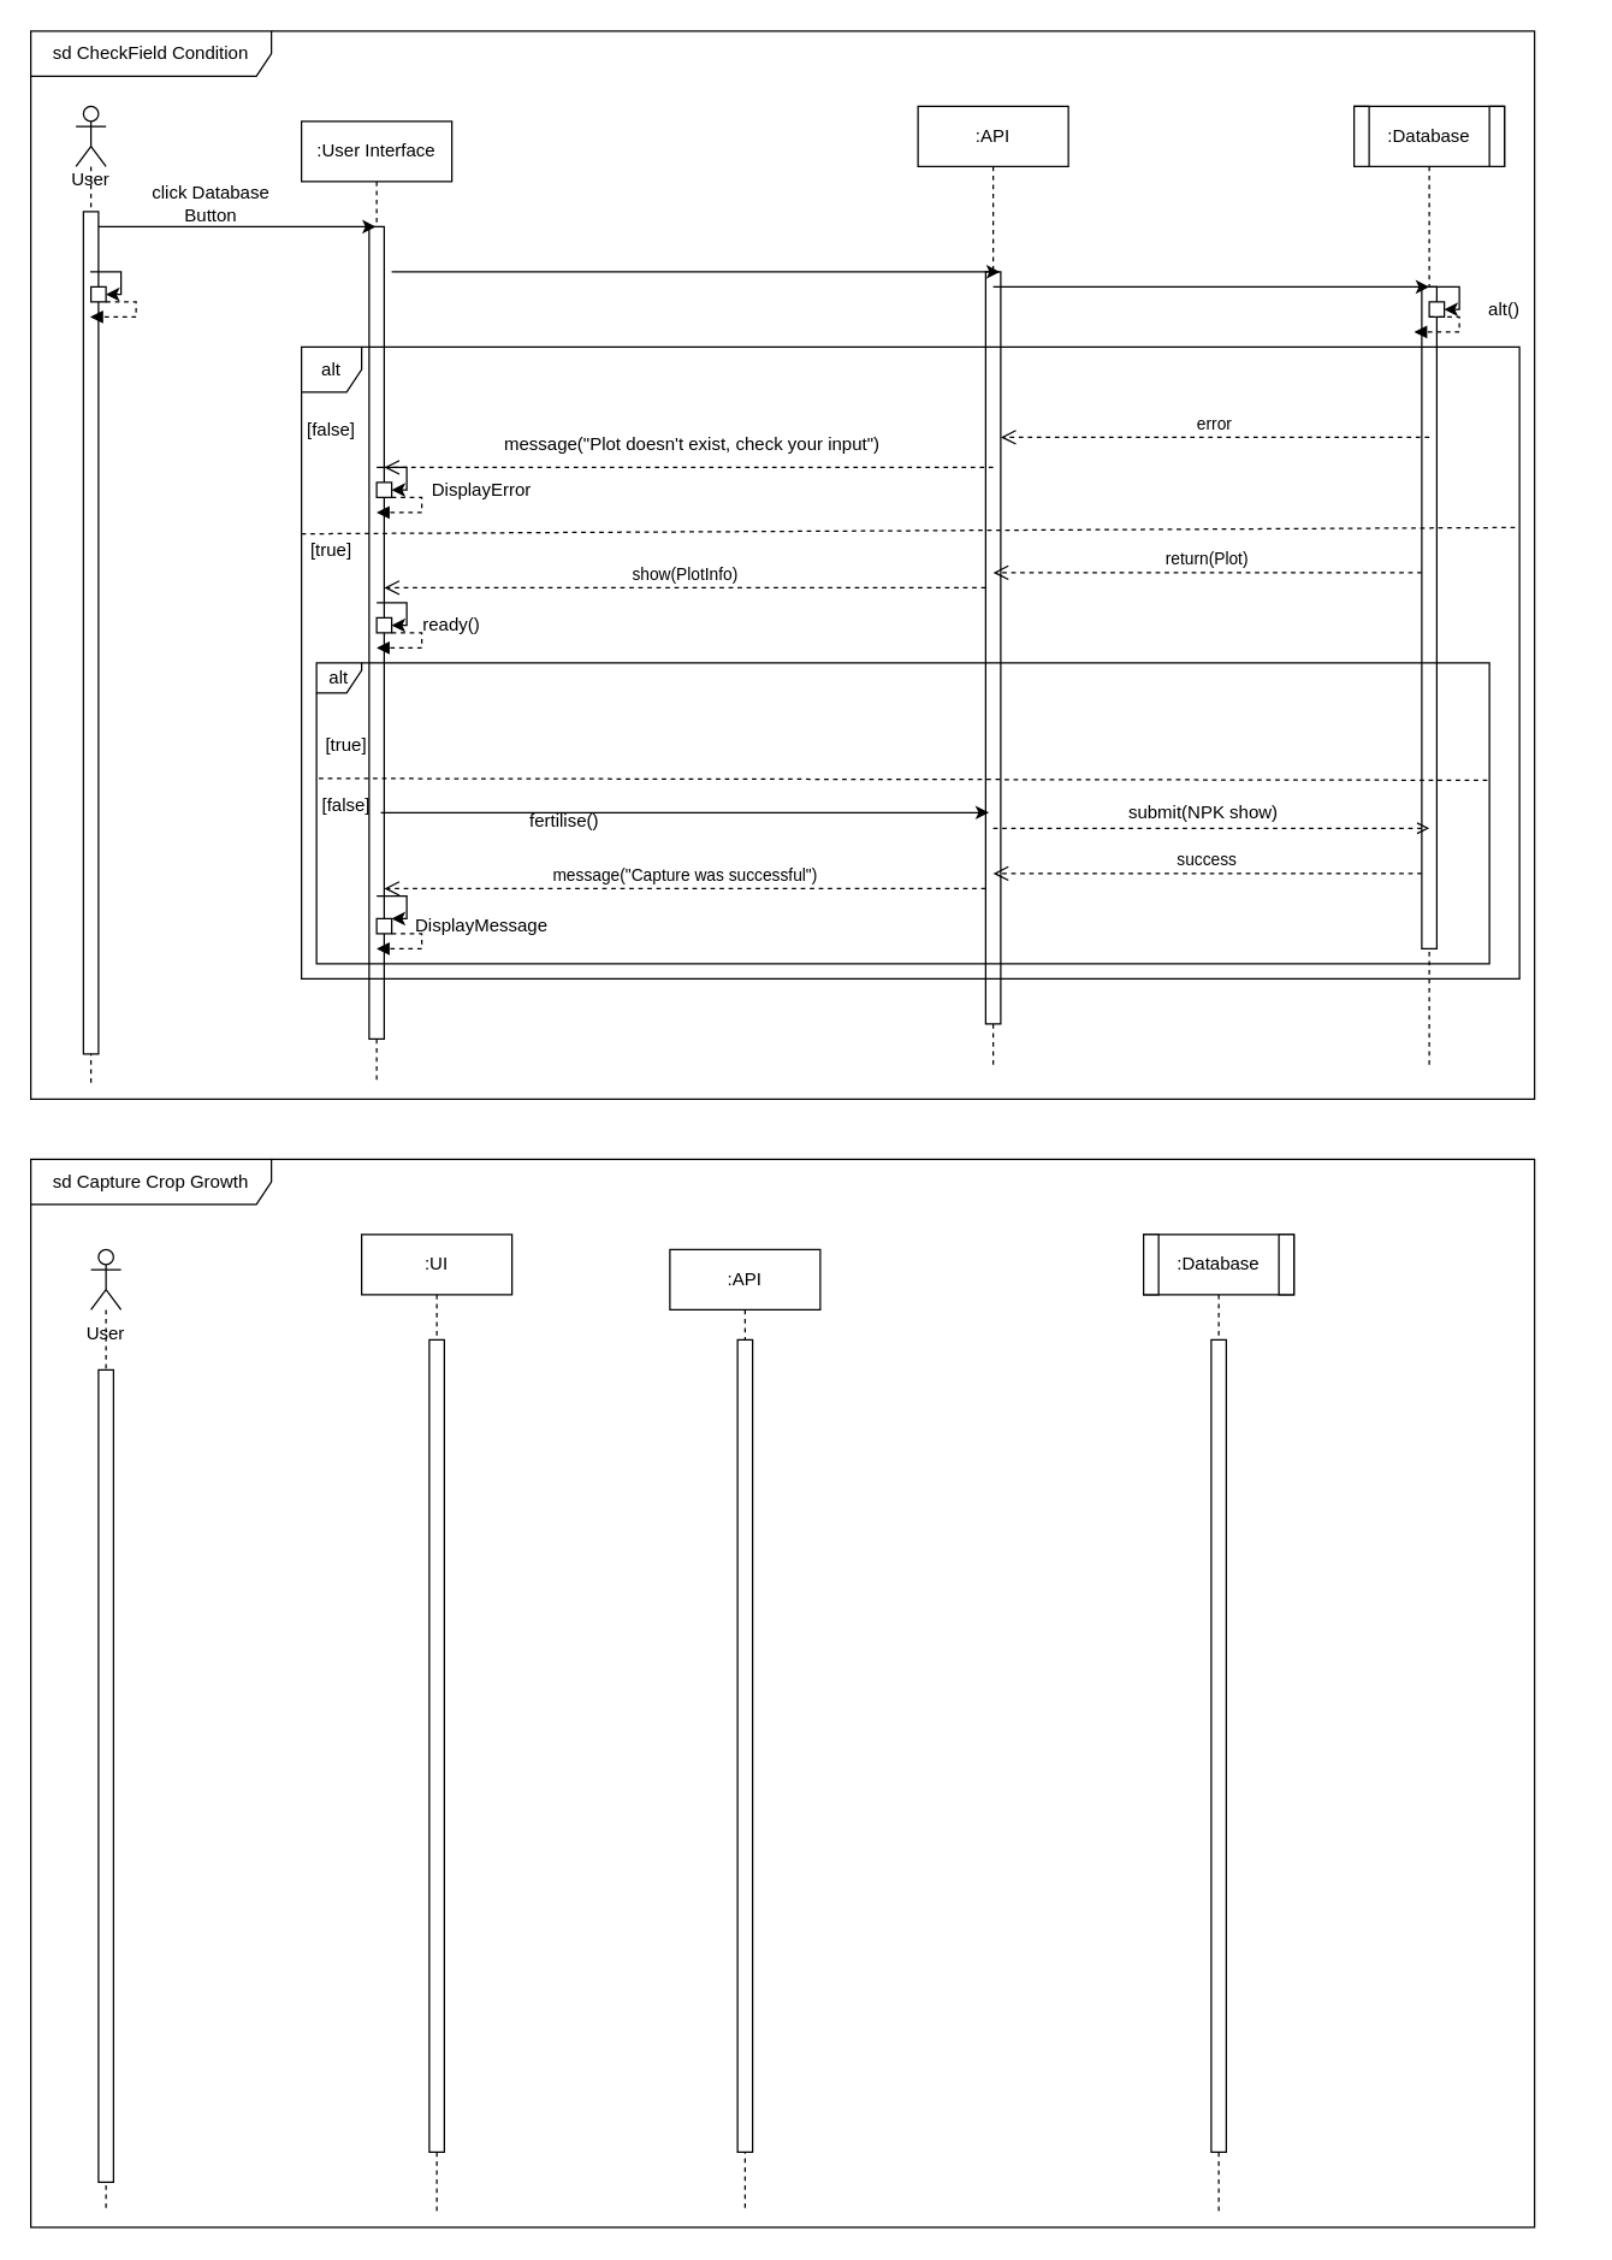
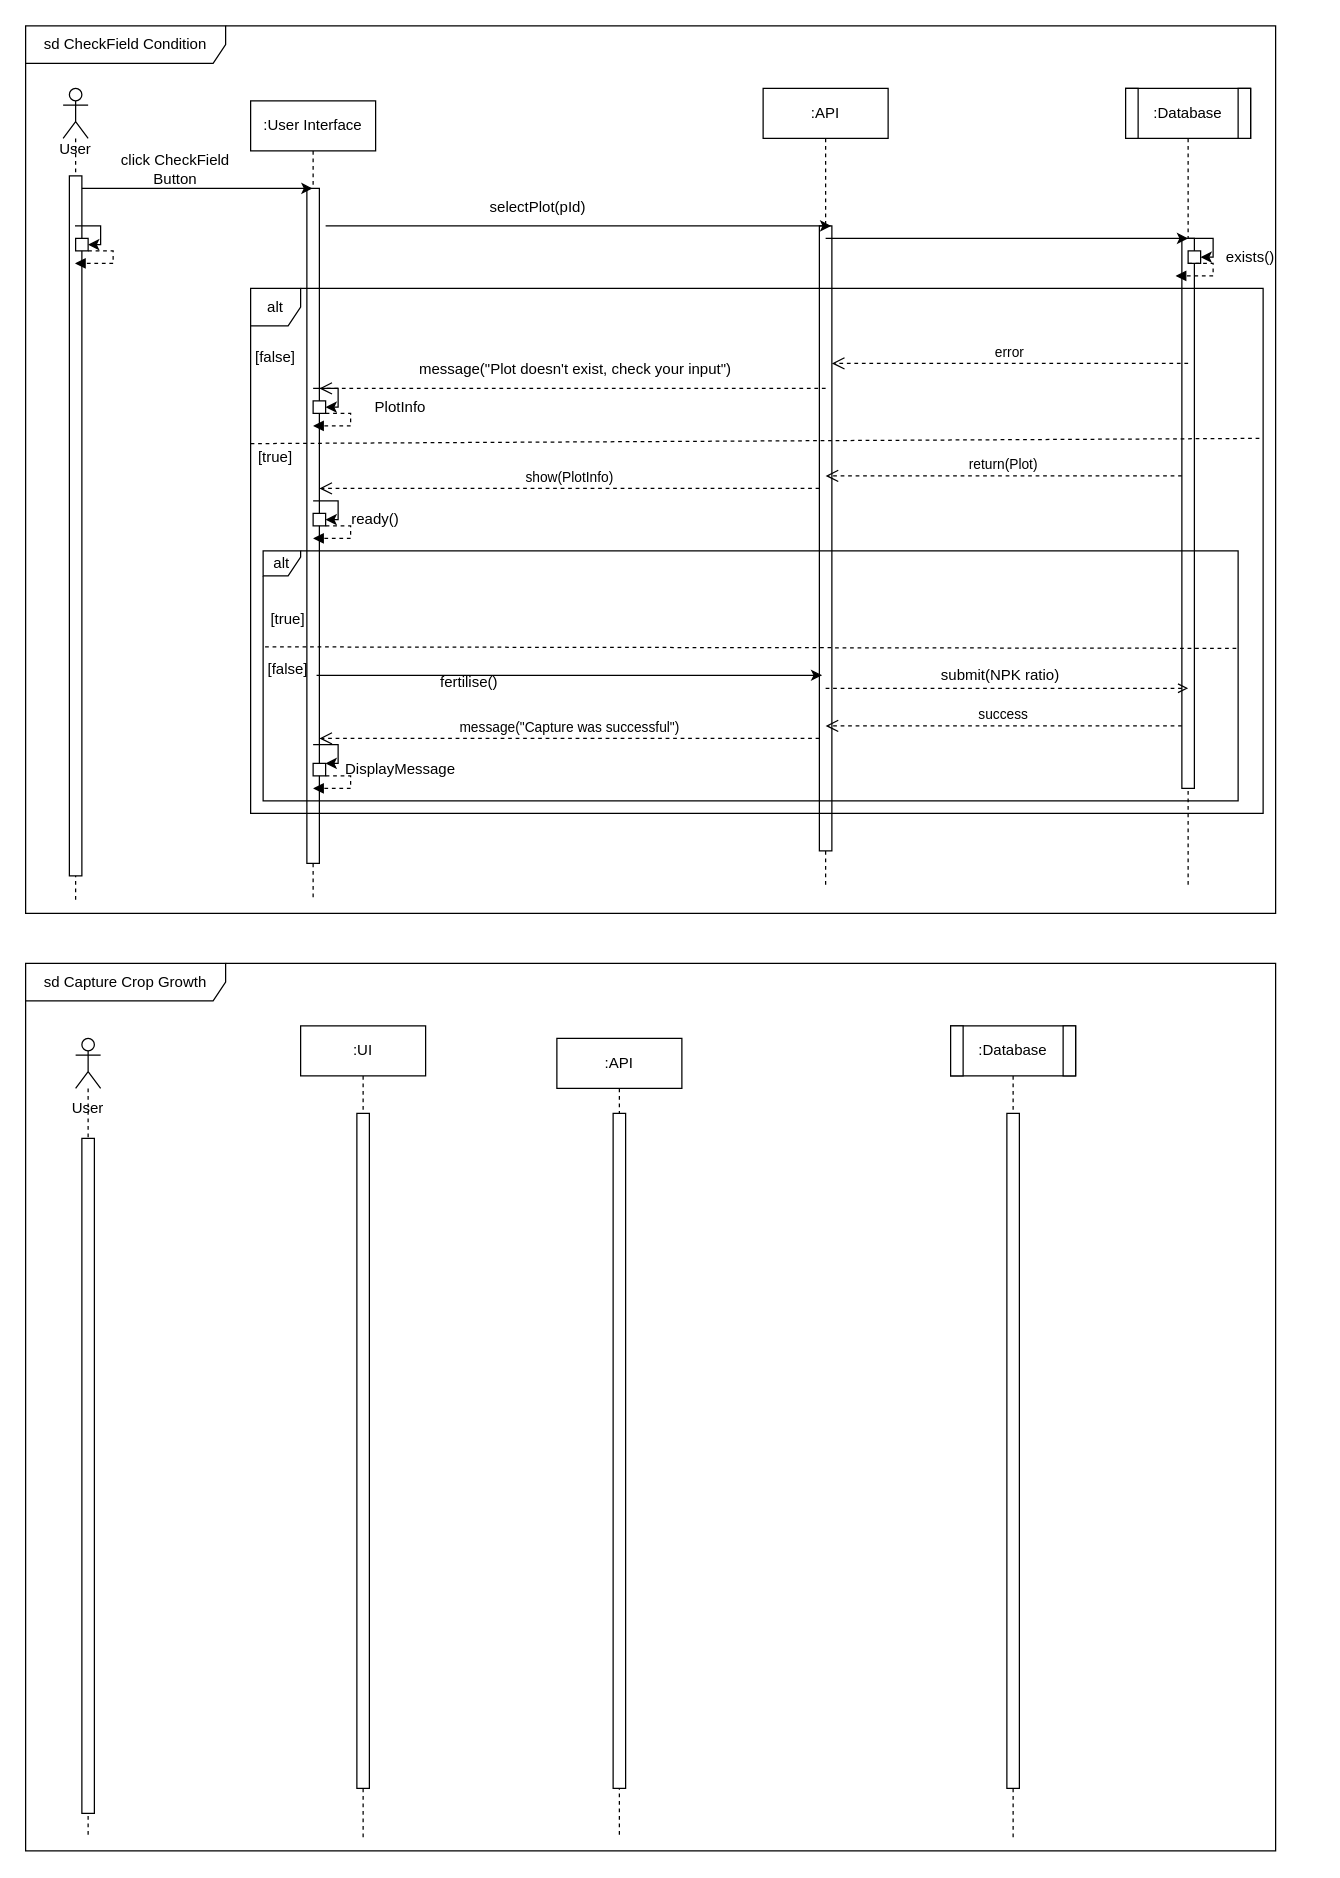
- <mxCell id="18" value="click Database Button" style="text;html=1;align=center;verticalAlign=middle;whiteSpace=wrap;rounded=0;" vertex="1" parent="2"><mxGeometry x="70" y="100" width="100" height="30" as="geometry" /></mxCell>
+ <mxCell id="18" value="click CheckField Button" style="text;html=1;align=center;verticalAlign=middle;whiteSpace=wrap;rounded=0;" vertex="1" parent="2"><mxGeometry x="70" y="100" width="100" height="30" as="geometry" /></mxCell>
+ <mxCell id="50" value="selectPlot(pId)" style="text;html=1;align=center;verticalAlign=middle;whiteSpace=wrap;rounded=0;" vertex="1" parent="2"><mxGeometry x="360" y="130" width="100" height="30" as="geometry" /></mxCell>
- <mxCell id="53" value="alt()" style="text;html=1;align=center;verticalAlign=middle;whiteSpace=wrap;rounded=0;" vertex="1" parent="2"><mxGeometry x="930" y="170" width="100" height="30" as="geometry" /></mxCell>
+ <mxCell id="53" value="exists()" style="text;html=1;align=center;verticalAlign=middle;whiteSpace=wrap;rounded=0;" vertex="1" parent="2"><mxGeometry x="930" y="170" width="100" height="30" as="geometry" /></mxCell>
- <mxCell id="29" value="DisplayError" style="text;html=1;align=center;verticalAlign=middle;whiteSpace=wrap;rounded=0;" vertex="1" parent="19"><mxGeometry x="70" y="80" width="100" height="30" as="geometry" /></mxCell>
+ <mxCell id="29" value="PlotInfo" style="text;html=1;align=center;verticalAlign=middle;whiteSpace=wrap;rounded=0;" vertex="1" parent="19"><mxGeometry x="70" y="80" width="100" height="30" as="geometry" /></mxCell>
- <mxCell id="46" value="submit(NPK show)" style="text;html=1;align=center;verticalAlign=middle;whiteSpace=wrap;rounded=0;" vertex="1" parent="35"><mxGeometry x="450" y="85" width="280" height="30" as="geometry" /></mxCell>
+ <mxCell id="46" value="submit(NPK ratio)" style="text;html=1;align=center;verticalAlign=middle;whiteSpace=wrap;rounded=0;" vertex="1" parent="35"><mxGeometry x="450" y="85" width="280" height="30" as="geometry" /></mxCell>
